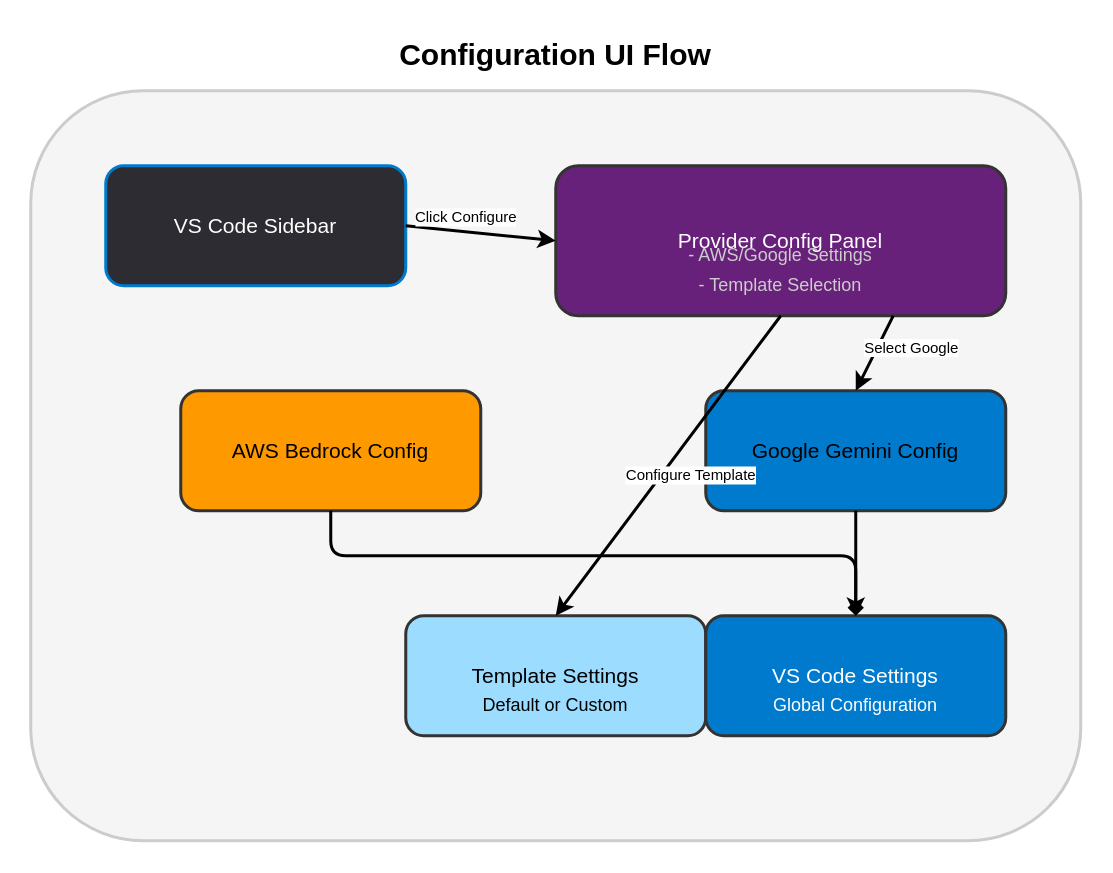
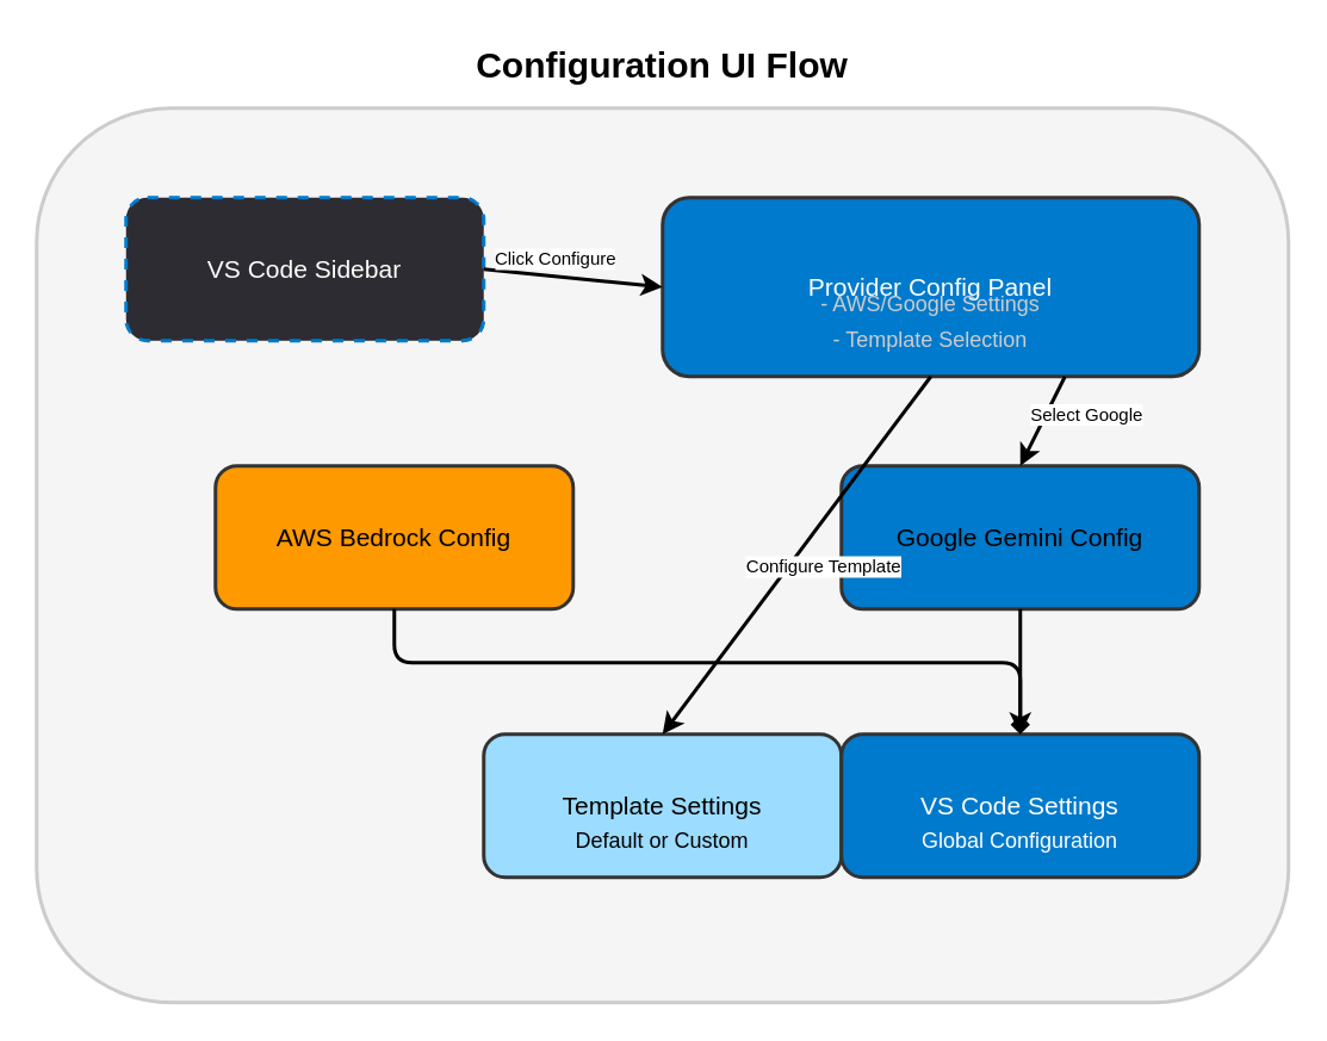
- <mxCell id="4" value="VS Code Sidebar" style="rounded=1;whiteSpace=wrap;html=1;fillColor=#2C2C32;strokeColor=#007ACC;strokeWidth=2;fontColor=#FFFFFF;fontSize=14;" vertex="1" parent="1"><mxGeometry x="70" y="110" width="200" height="80" as="geometry" /></mxCell>
+ <mxCell id="4" value="VS Code Sidebar" style="rounded=1;whiteSpace=wrap;html=1;fillColor=#2C2C32;strokeColor=#007ACC;strokeWidth=2;fontColor=#FFFFFF;fontSize=14;dashed=1;" vertex="1" parent="1"><mxGeometry x="70" y="110" width="200" height="80" as="geometry" /></mxCell>
- <mxCell id="5" value="Provider Config Panel" style="rounded=1;whiteSpace=wrap;html=1;fillColor=#68217A;strokeColor=#333333;strokeWidth=2;fontColor=#FFFFFF;fontSize=14;" vertex="1" parent="1"><mxGeometry x="370" y="110" width="300" height="100" as="geometry" /></mxCell>
+ <mxCell id="5" value="Provider Config Panel" style="rounded=1;whiteSpace=wrap;html=1;fillColor=#007acc;strokeColor=#333333;strokeWidth=2;fontColor=#FFFFFF;fontSize=14;" vertex="1" parent="1"><mxGeometry x="370" y="110" width="300" height="100" as="geometry" /></mxCell>
